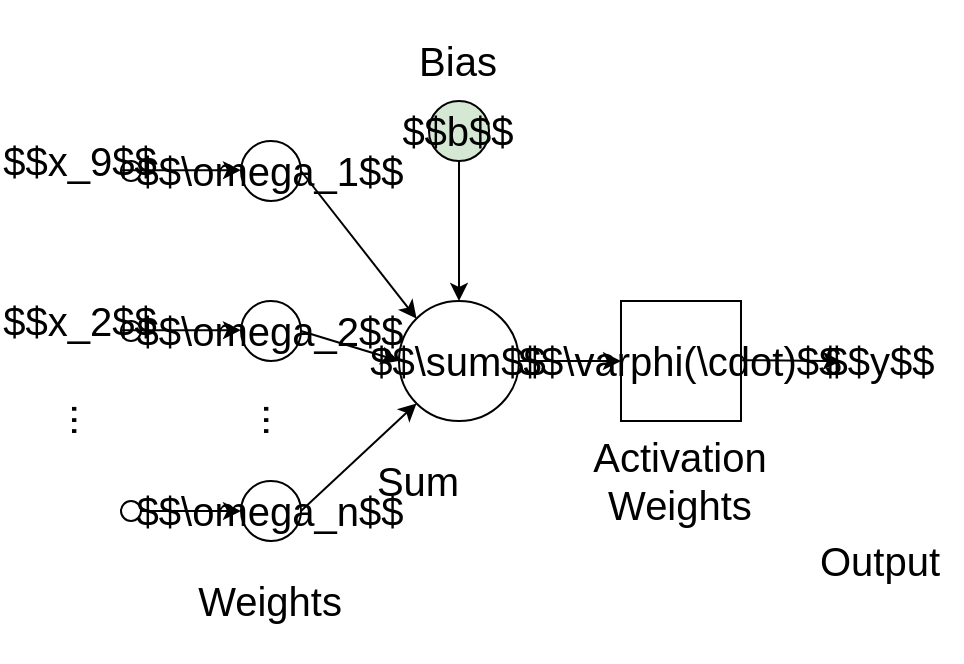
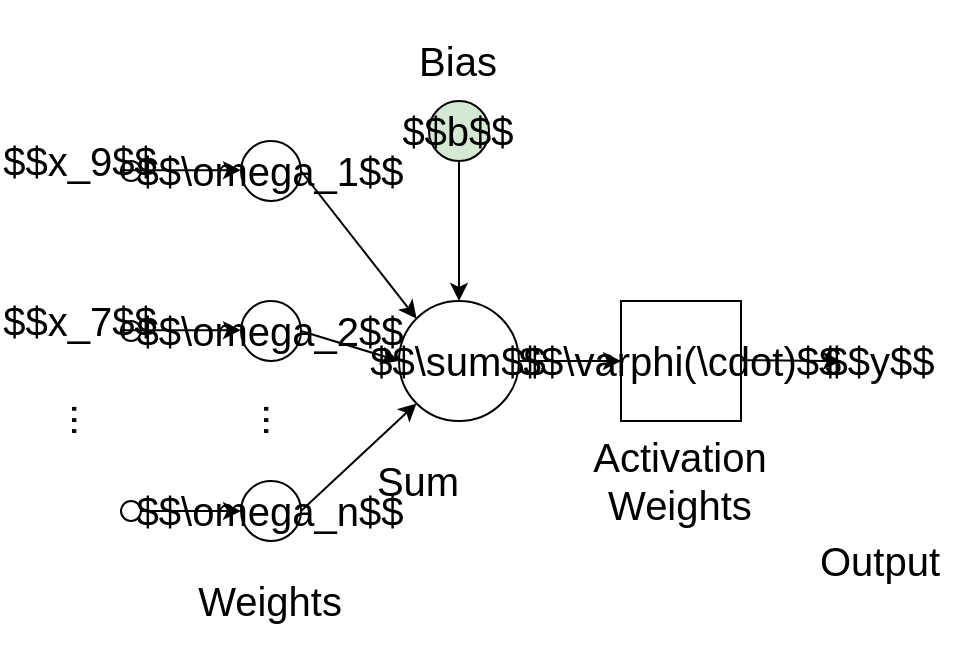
- <mxCell id="6" value="&lt;span style=&quot;font-size: 20px&quot;&gt;$$x_2$$&lt;/span&gt;" style="text;html=1;strokeColor=none;fillColor=none;align=center;verticalAlign=middle;whiteSpace=wrap;rounded=0;" vertex="1" parent="1"><mxGeometry x="20" y="150" width="40" height="20" as="geometry" /></mxCell>
+ <mxCell id="6" value="&lt;span style=&quot;font-size: 20px&quot;&gt;$$x_7$$&lt;/span&gt;" style="text;html=1;strokeColor=none;fillColor=none;align=center;verticalAlign=middle;whiteSpace=wrap;rounded=0;" vertex="1" parent="1"><mxGeometry x="20" y="150" width="40" height="20" as="geometry" /></mxCell>
